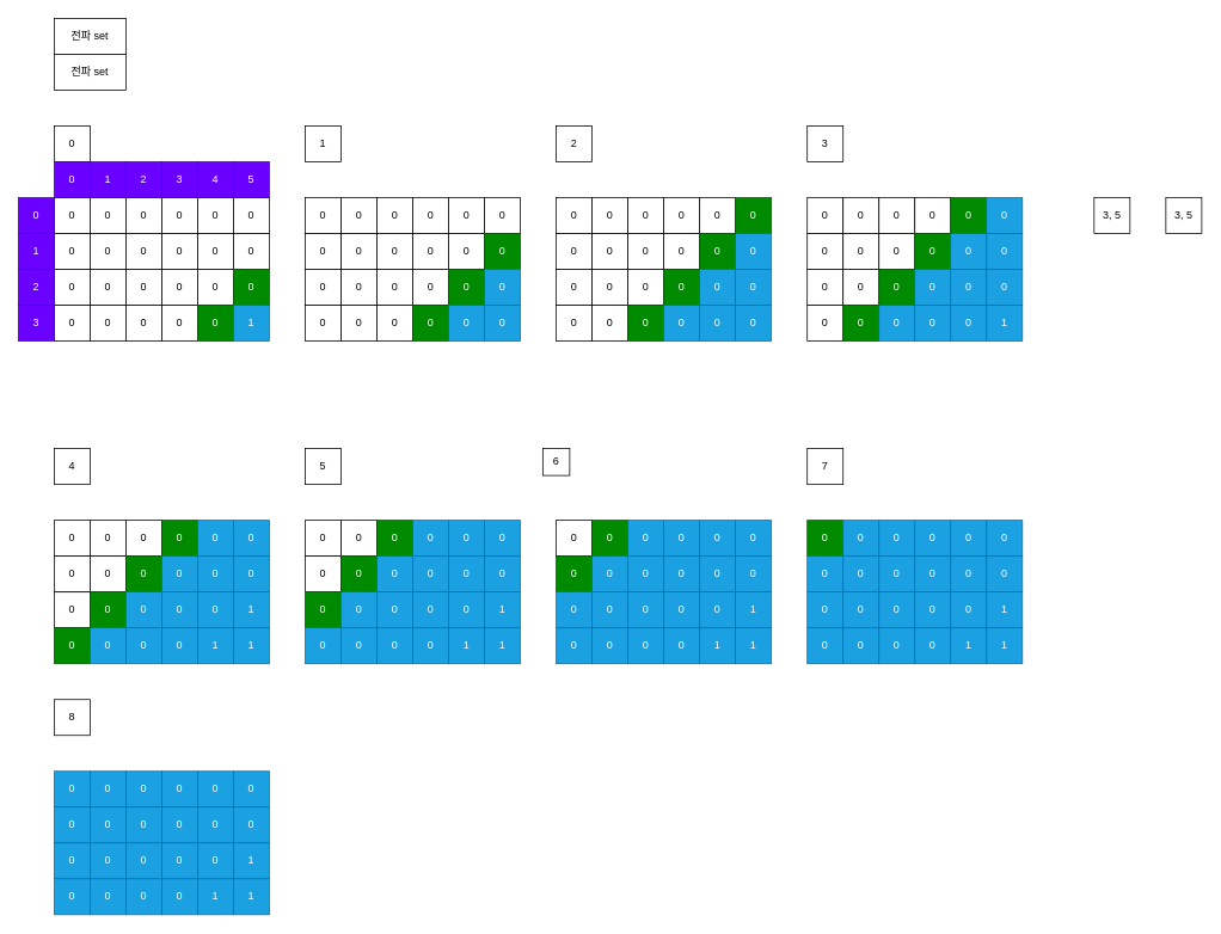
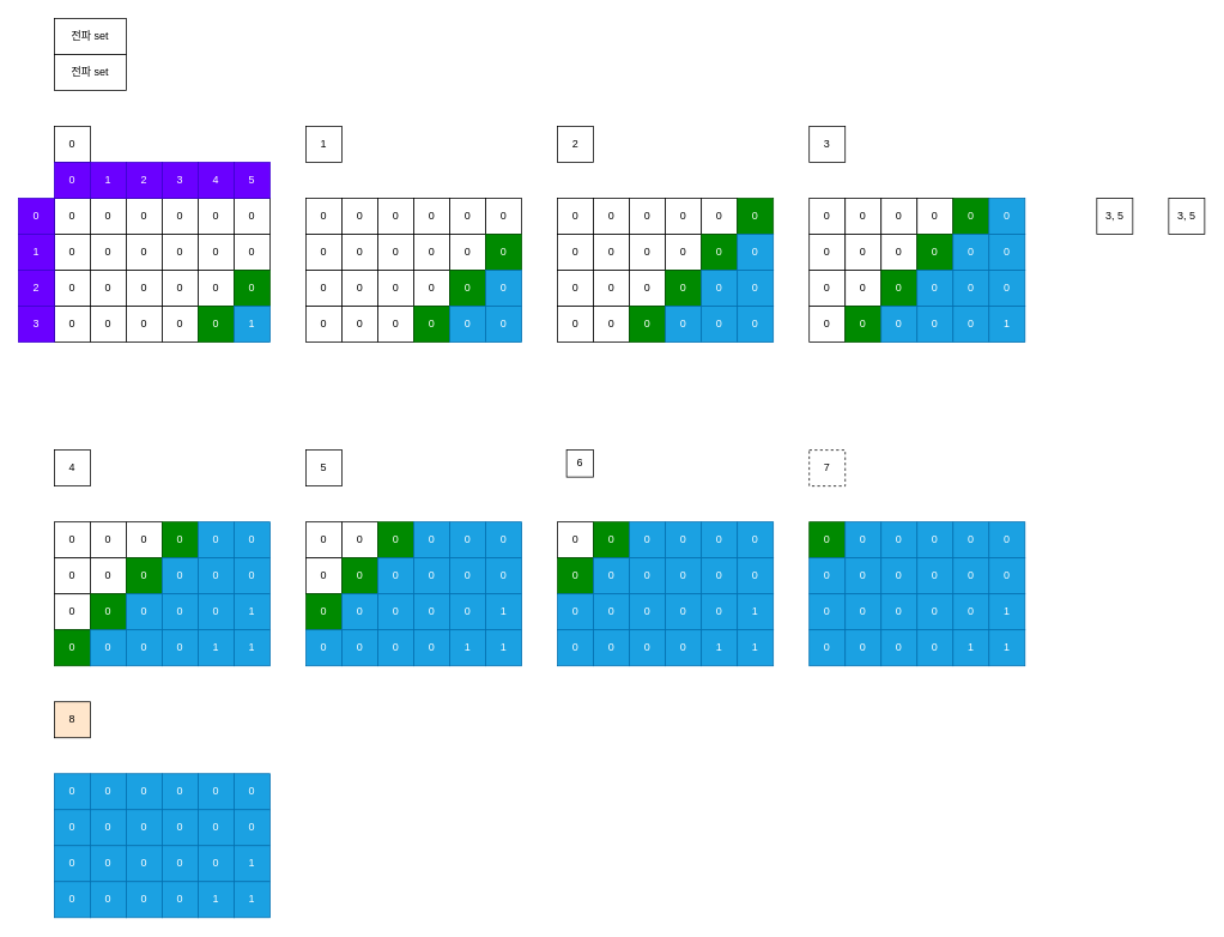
- <mxCell id="176" value="6" style="whiteSpace=wrap;html=1;aspect=fixed;" parent="1" vertex="1"><mxGeometry x="605" y="500" width="30" height="30" as="geometry" /></mxCell>
+ <mxCell id="176" value="6" style="whiteSpace=wrap;html=1;aspect=fixed;" parent="1" vertex="1"><mxGeometry x="630" y="500" width="30" height="30" as="geometry" /></mxCell>
- <mxCell id="201" value="7" style="whiteSpace=wrap;html=1;aspect=fixed;" parent="1" vertex="1"><mxGeometry x="900" y="500" width="40" height="40" as="geometry" /></mxCell>
+ <mxCell id="201" value="7" style="whiteSpace=wrap;html=1;aspect=fixed;dashed=1;" parent="1" vertex="1"><mxGeometry x="900" y="500" width="40" height="40" as="geometry" /></mxCell>
- <mxCell id="226" value="8" style="whiteSpace=wrap;html=1;aspect=fixed;" parent="1" vertex="1"><mxGeometry x="60" y="780" width="40" height="40" as="geometry" /></mxCell>
+ <mxCell id="226" value="8" style="whiteSpace=wrap;html=1;aspect=fixed;fillColor=#ffe6cc;" parent="1" vertex="1"><mxGeometry x="60" y="780" width="40" height="40" as="geometry" /></mxCell>
